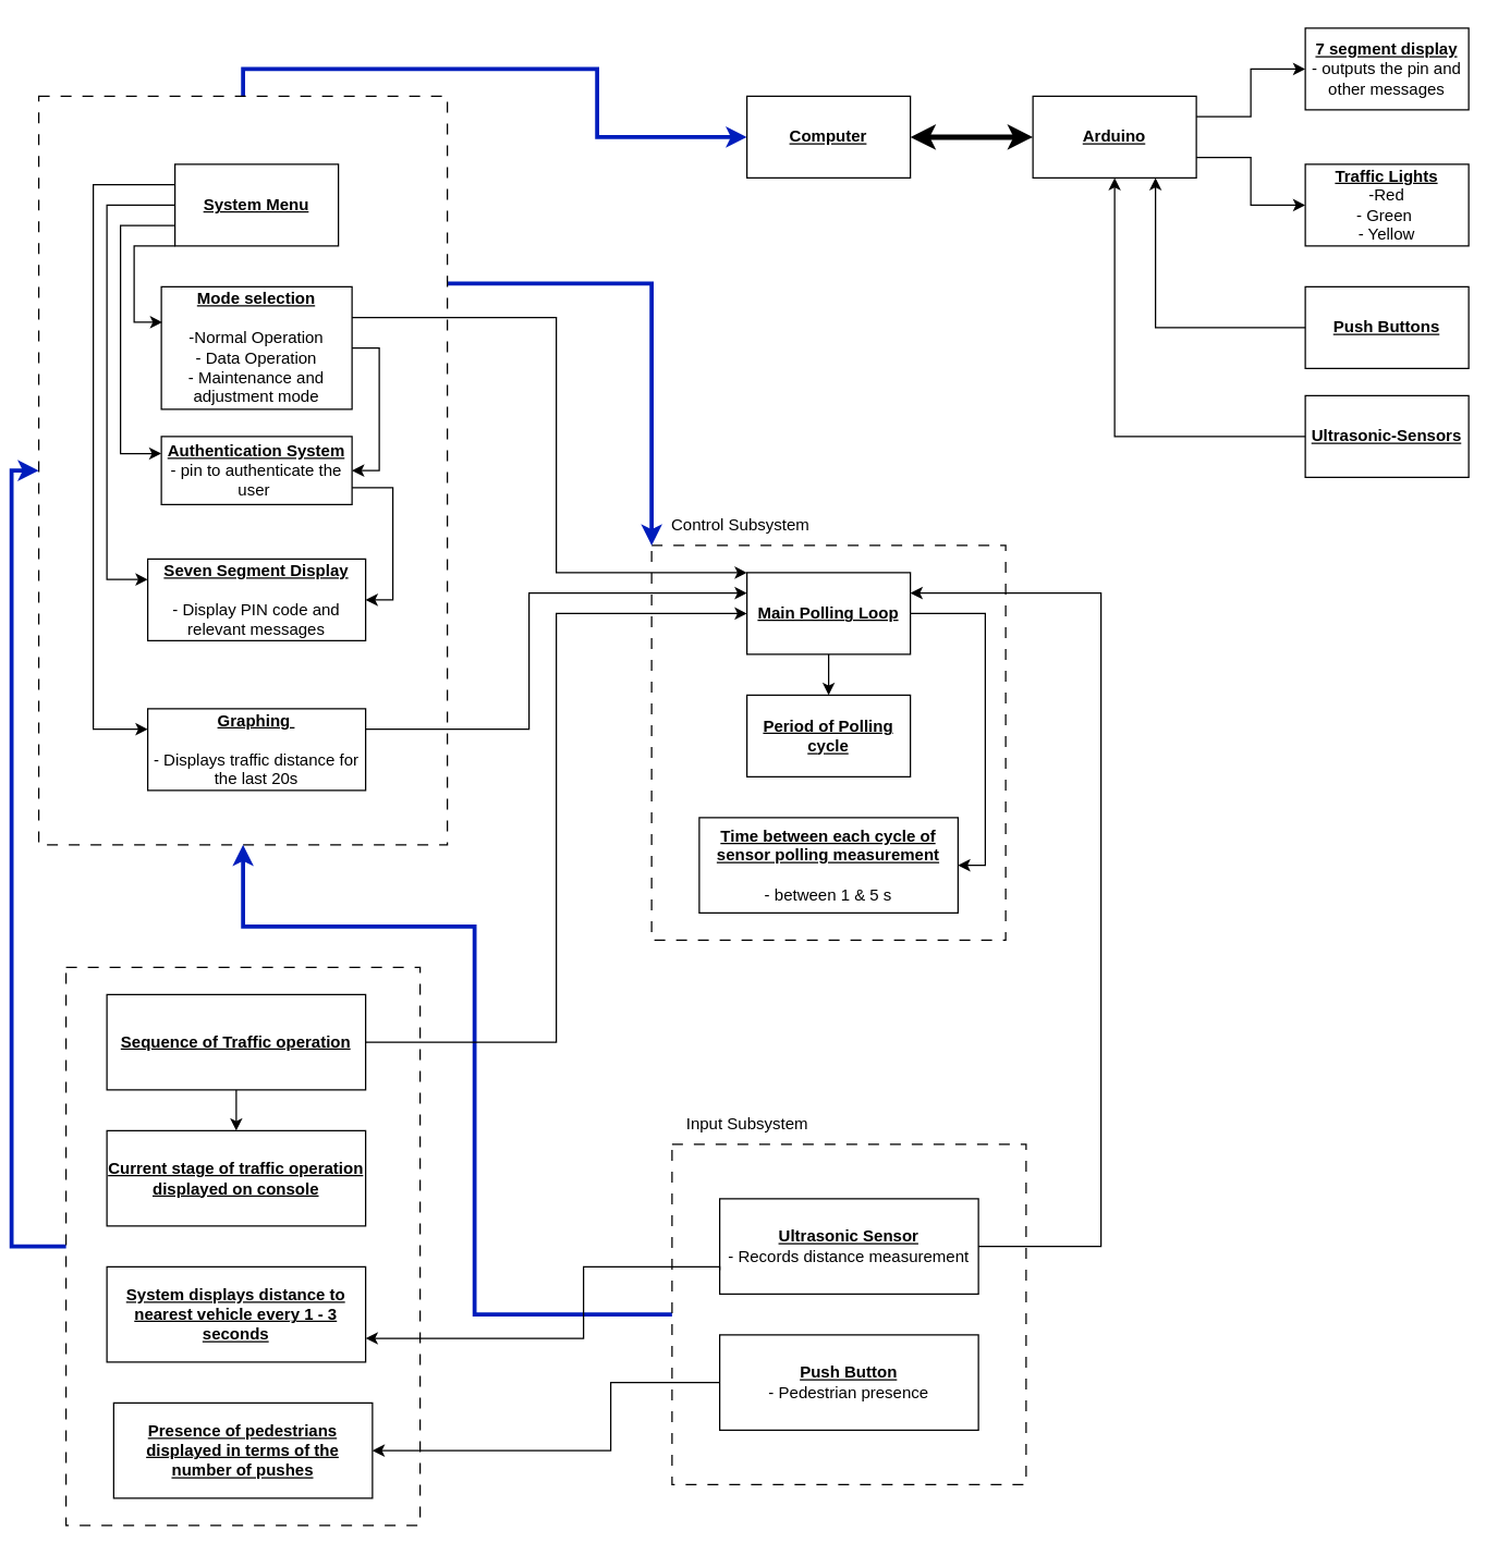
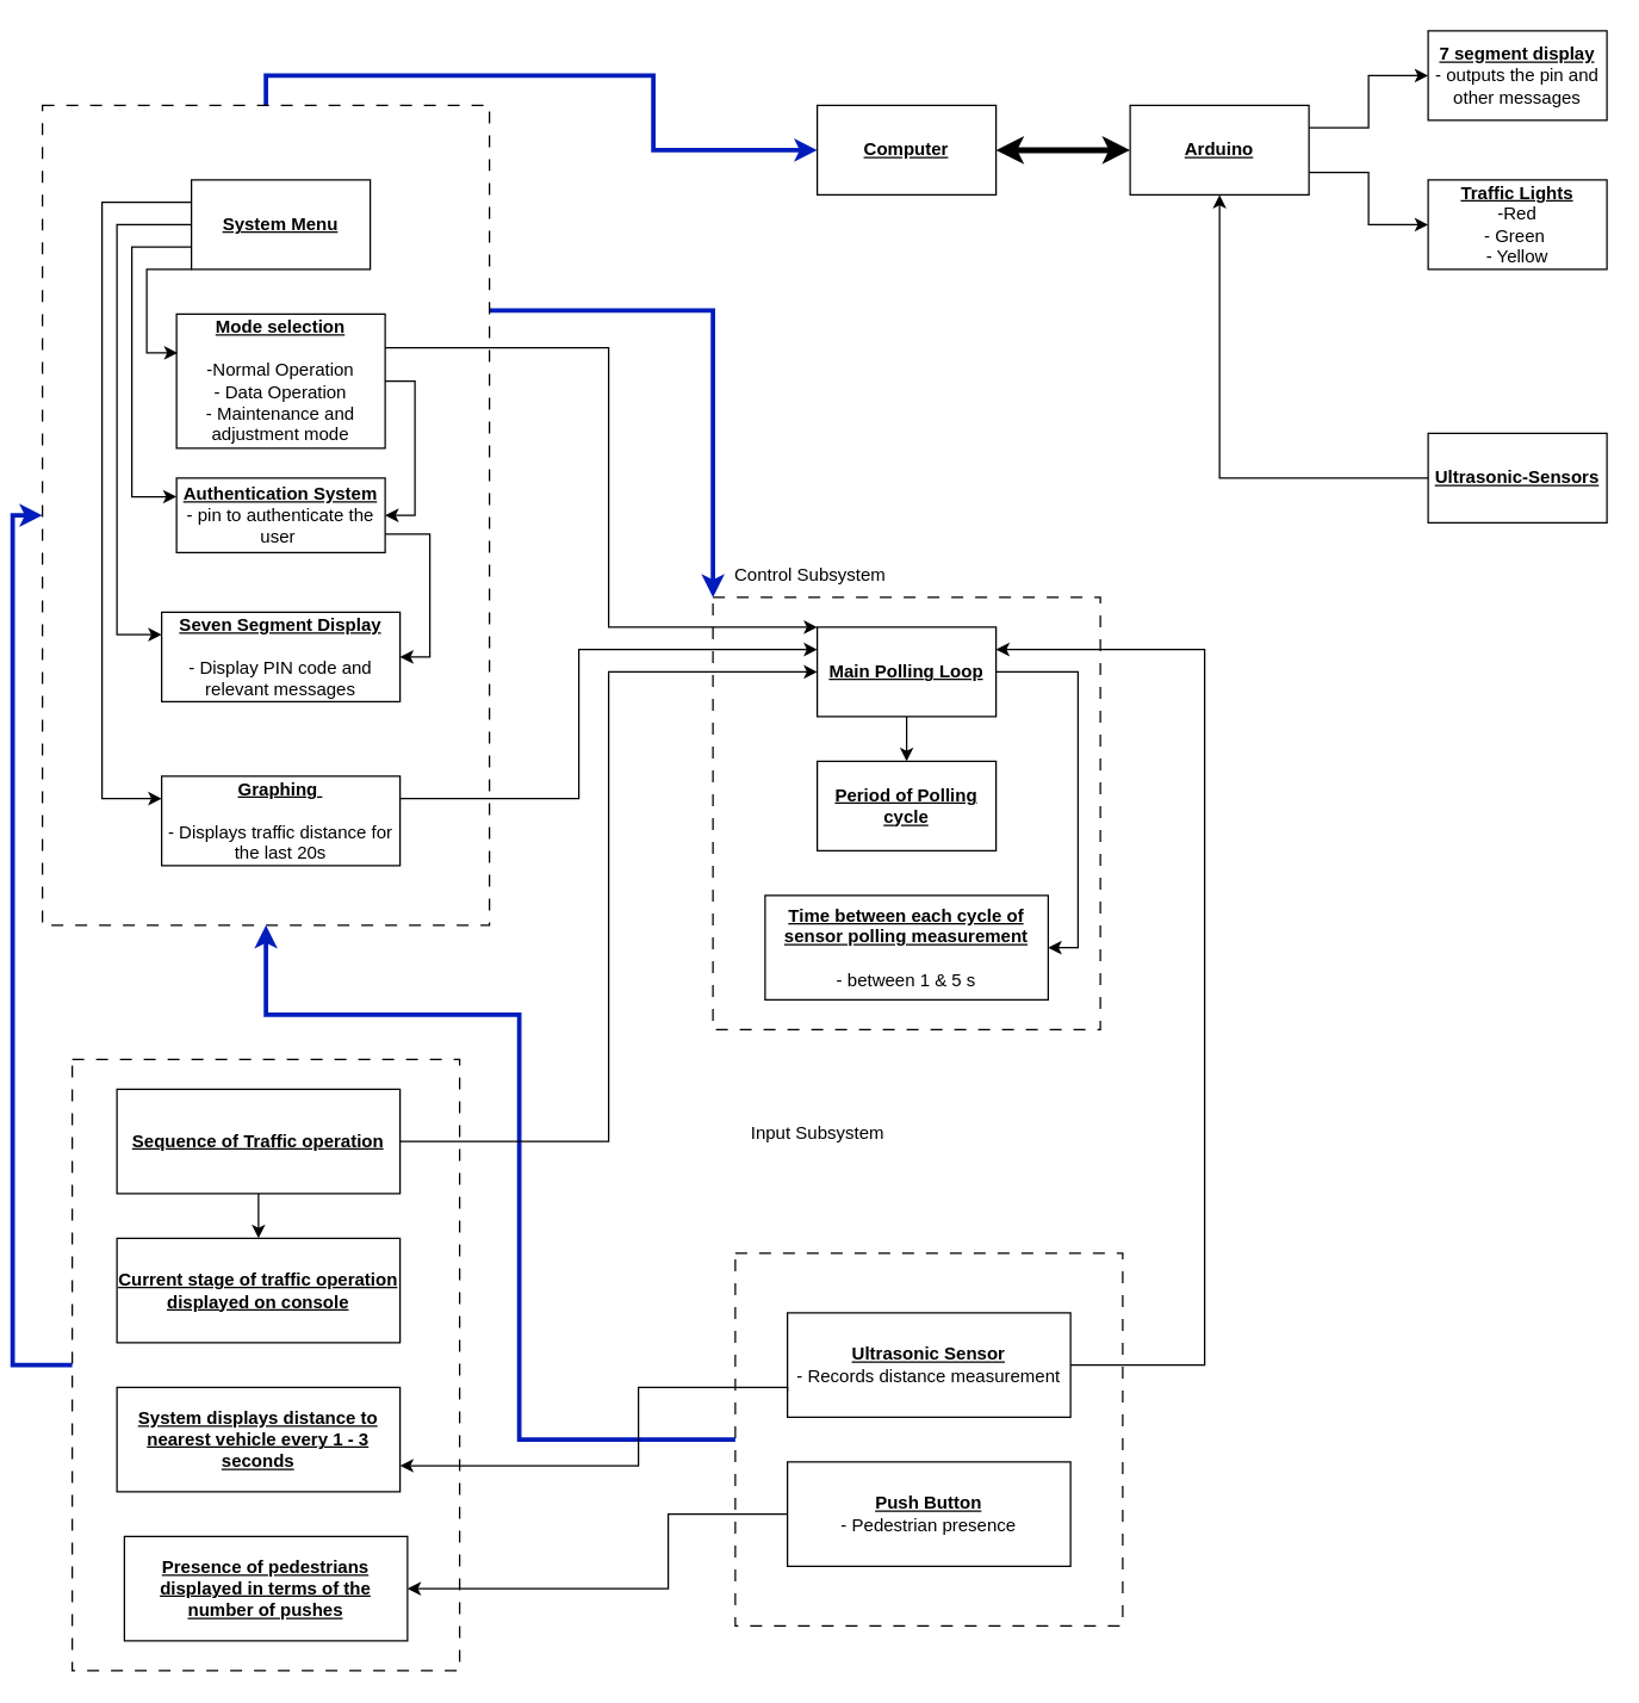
- <mxCell id="48" style="edgeStyle=orthogonalEdgeStyle;rounded=0;orthogonalLoop=1;jettySize=auto;html=1;exitX=0;exitY=0.5;exitDx=0;exitDy=0;entryX=0.75;entryY=1;entryDx=0;entryDy=0;" edge="1" parent="1" source="49" target="45"><mxGeometry relative="1" as="geometry" /></mxCell>
- <mxCell id="49" value="&lt;b&gt;&lt;u&gt;Push Buttons&lt;br&gt;&lt;/u&gt;&lt;/b&gt;" style="rounded=0;whiteSpace=wrap;html=1;fillColor=none;" vertex="1" parent="1"><mxGeometry x="950" y="210" width="120" height="60" as="geometry" /></mxCell>
- <mxCell id="32" value="Input Subsystem" style="text;html=1;align=center;verticalAlign=middle;resizable=0;points=[];autosize=1;strokeColor=none;fillColor=none;" parent="1" vertex="1"><mxGeometry x="485" y="810" width="110" height="30" as="geometry" /></mxCell>
+ <mxCell id="32" value="Input Subsystem" style="text;html=1;align=center;verticalAlign=middle;resizable=0;points=[];autosize=1;strokeColor=none;fillColor=none;" parent="1" vertex="1"><mxGeometry x="485" y="745" width="110" height="30" as="geometry" /></mxCell>
